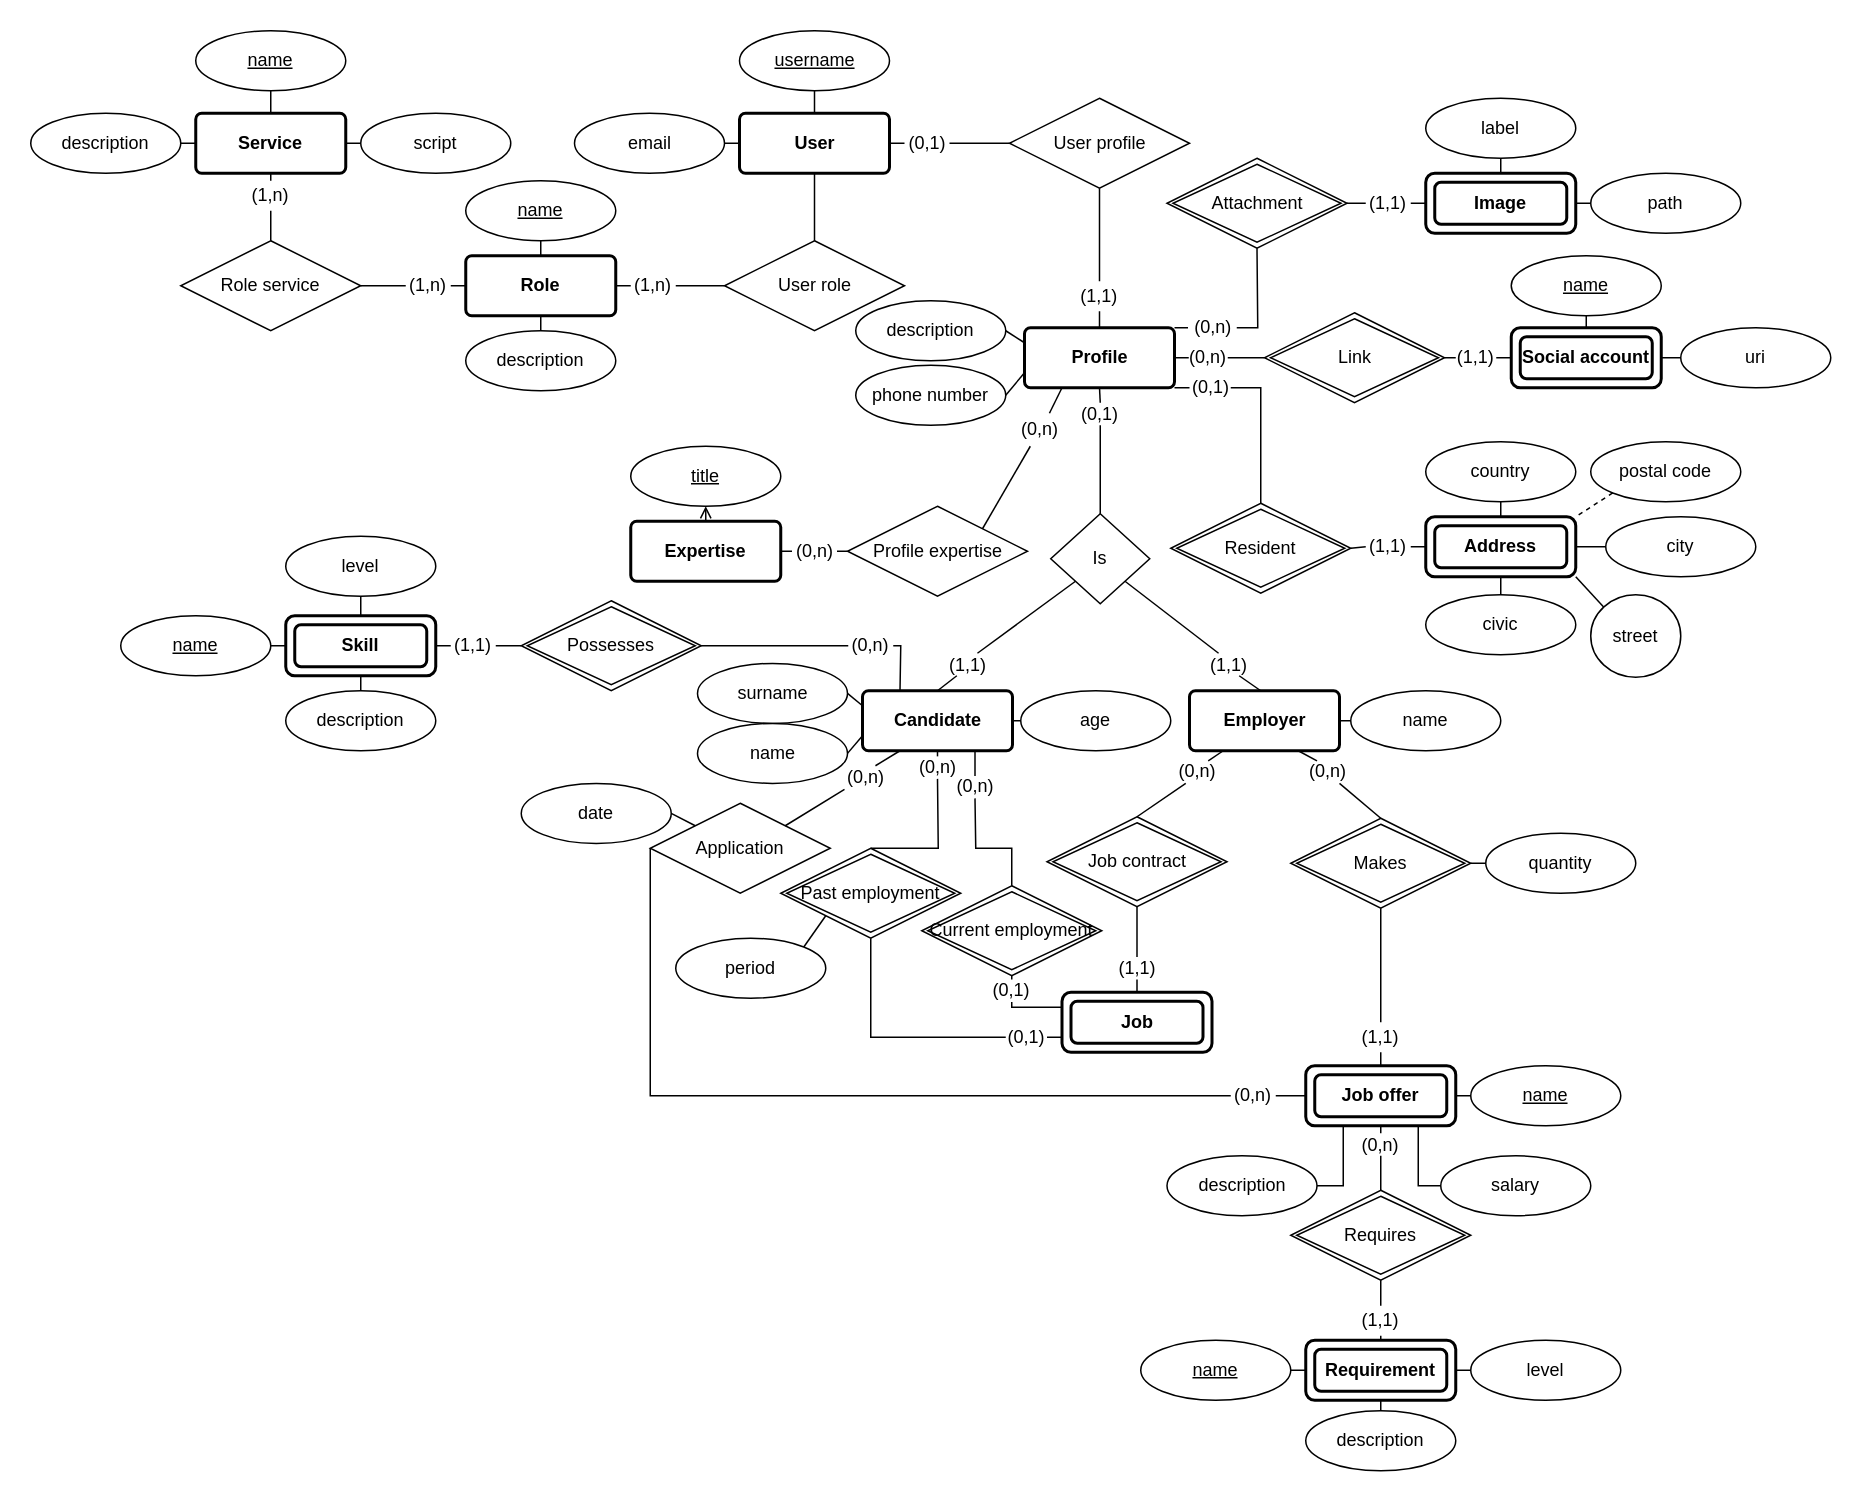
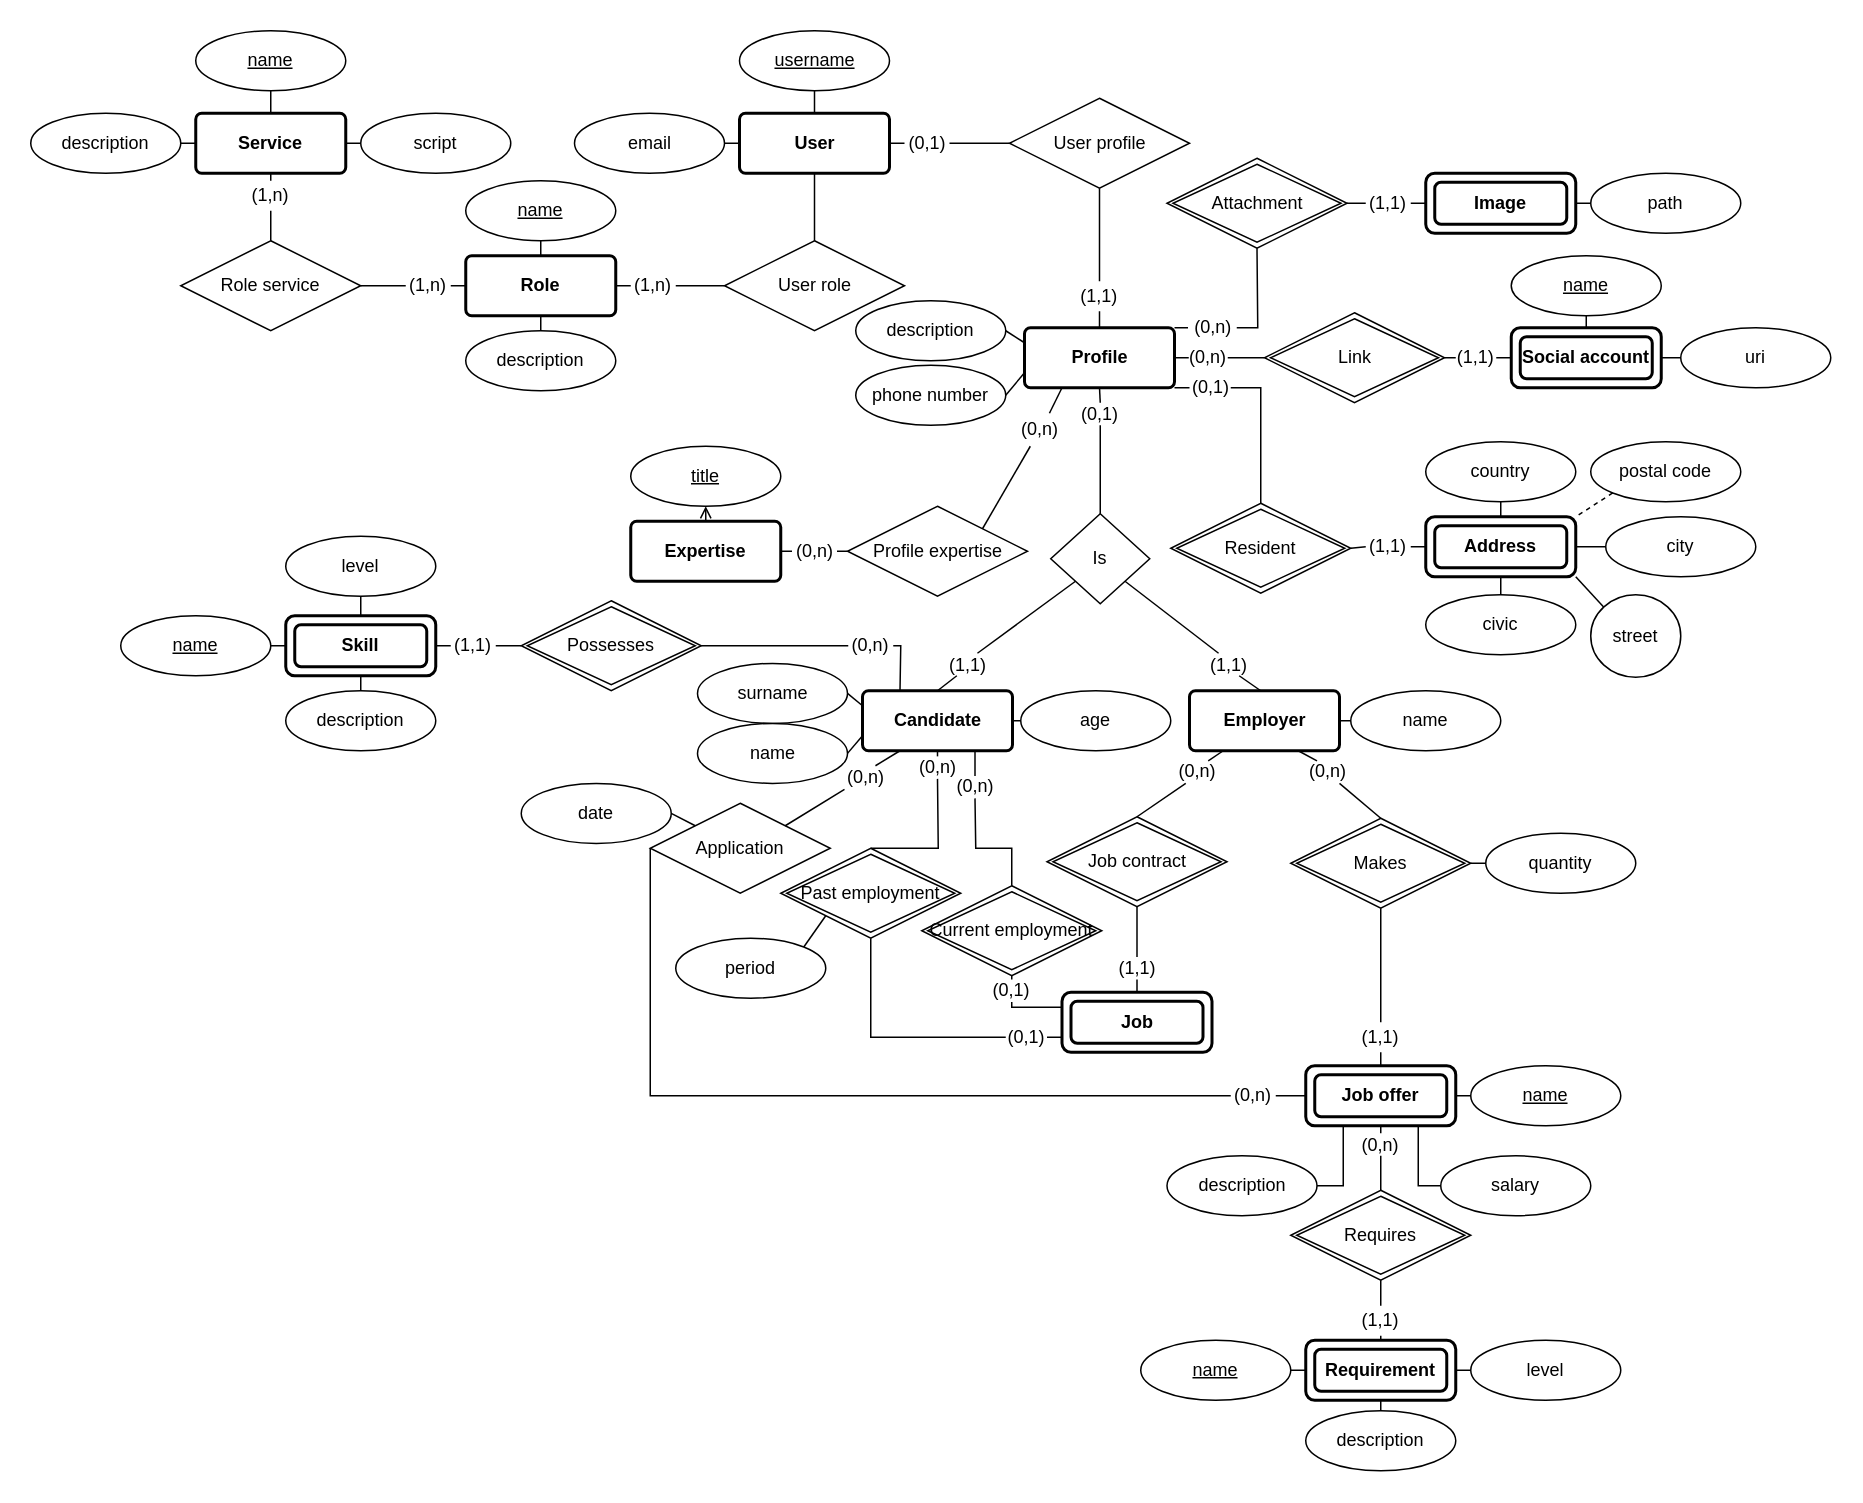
- <mxCell id="107" value="label" style="ellipse;whiteSpace=wrap;html=1;align=center;" parent="1" vertex="1"><mxGeometry x="950" y="65" width="100" height="40" as="geometry" /></mxCell>
- <mxCell id="109" value="" style="endArrow=none;html=1;rounded=0;entryX=0.5;entryY=0;entryDx=0;entryDy=0;exitX=0.5;exitY=1;exitDx=0;exitDy=0;" parent="1" source="107" target="105" edge="1"><mxGeometry width="50" height="50" relative="1" as="geometry"><mxPoint x="830" y="193" as="sourcePoint" /><mxPoint x="880" y="143" as="targetPoint" /><Array as="points" /></mxGeometry></mxCell>
